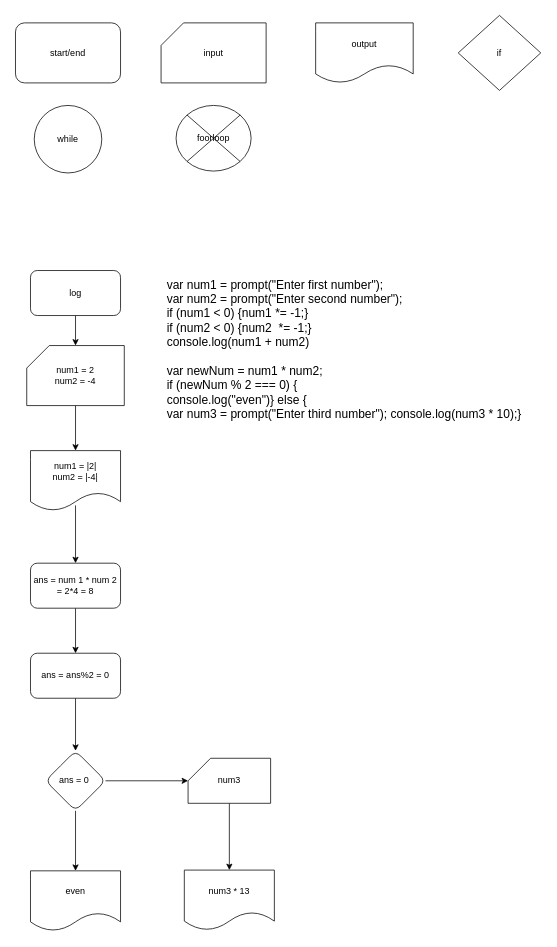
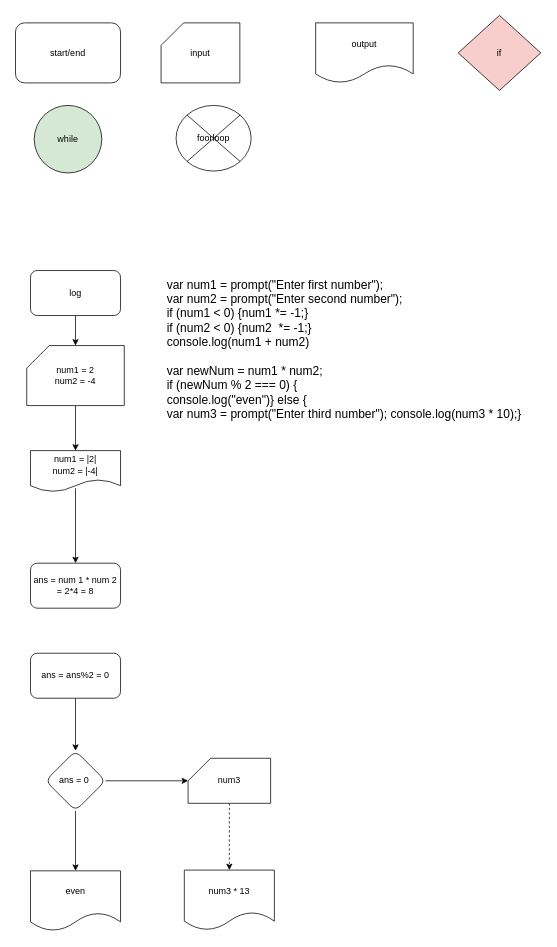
- <mxCell id="3" value="input" style="shape=card;whiteSpace=wrap;html=1;" parent="1" vertex="1"><mxGeometry x="214" y="30" width="140" height="80" as="geometry" /></mxCell>
+ <mxCell id="3" value="input" style="shape=card;whiteSpace=wrap;html=1;" parent="1" vertex="1"><mxGeometry x="214" y="30" width="105" height="80" as="geometry" /></mxCell>
- <mxCell id="7" value="if" style="rhombus;whiteSpace=wrap;html=1;" parent="1" vertex="1"><mxGeometry x="610" y="20" width="110" height="100" as="geometry" /></mxCell>
+ <mxCell id="7" value="if" style="rhombus;whiteSpace=wrap;html=1;fillColor=#f8cecc;" parent="1" vertex="1"><mxGeometry x="610" y="20" width="110" height="100" as="geometry" /></mxCell>
- <mxCell id="5" value="while" style="ellipse;whiteSpace=wrap;html=1;aspect=fixed;" parent="1" vertex="1"><mxGeometry x="45" y="140" width="90" height="90" as="geometry" /></mxCell>
+ <mxCell id="5" value="while" style="ellipse;whiteSpace=wrap;html=1;aspect=fixed;fillColor=#d5e8d4;" parent="1" vertex="1"><mxGeometry x="45" y="140" width="90" height="90" as="geometry" /></mxCell>
- <mxCell id="13" value="num1 = |2|&lt;br&gt;num2 = |-4|" style="shape=document;whiteSpace=wrap;html=1;boundedLbl=1;" parent="1" vertex="1"><mxGeometry x="40" y="600" width="120" height="80" as="geometry" /></mxCell>
+ <mxCell id="13" value="num1 = |2|&lt;br&gt;num2 = |-4|" style="shape=document;whiteSpace=wrap;html=1;boundedLbl=1;" parent="1" vertex="1"><mxGeometry x="40" y="600" width="120" height="55" as="geometry" /></mxCell>
- <mxCell id="14" value="" style="edgeStyle=orthogonalEdgeStyle;rounded=0;orthogonalLoop=1;jettySize=auto;html=1;" parent="1" source="15" target="17" edge="1"><mxGeometry relative="1" as="geometry" /></mxCell>
- <mxCell id="22" value="" style="edgeStyle=orthogonalEdgeStyle;rounded=0;orthogonalLoop=1;jettySize=auto;html=1;" parent="1" source="23" target="24" edge="1"><mxGeometry relative="1" as="geometry" /></mxCell>
+ <mxCell id="22" value="" style="edgeStyle=orthogonalEdgeStyle;rounded=0;orthogonalLoop=1;jettySize=auto;html=1;dashed=1;" parent="1" source="23" target="24" edge="1"><mxGeometry relative="1" as="geometry" /></mxCell>
